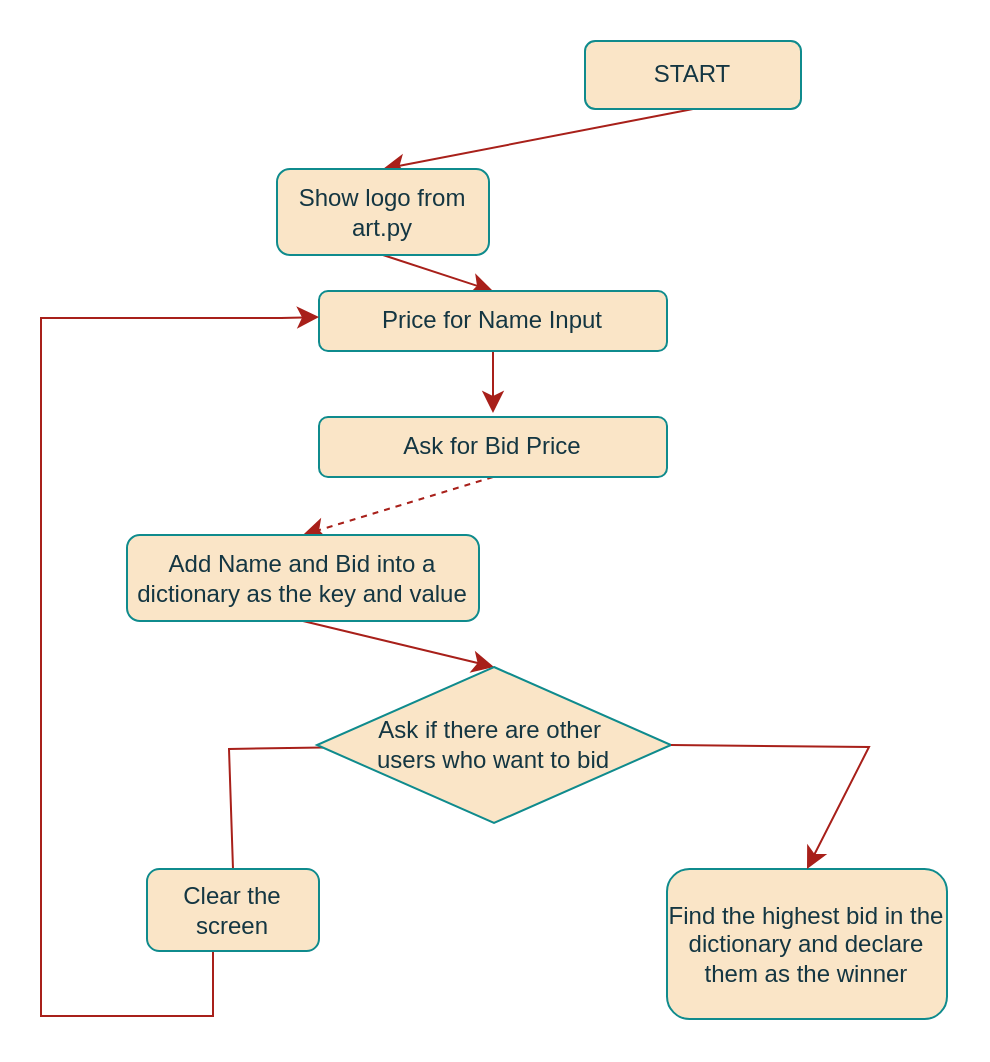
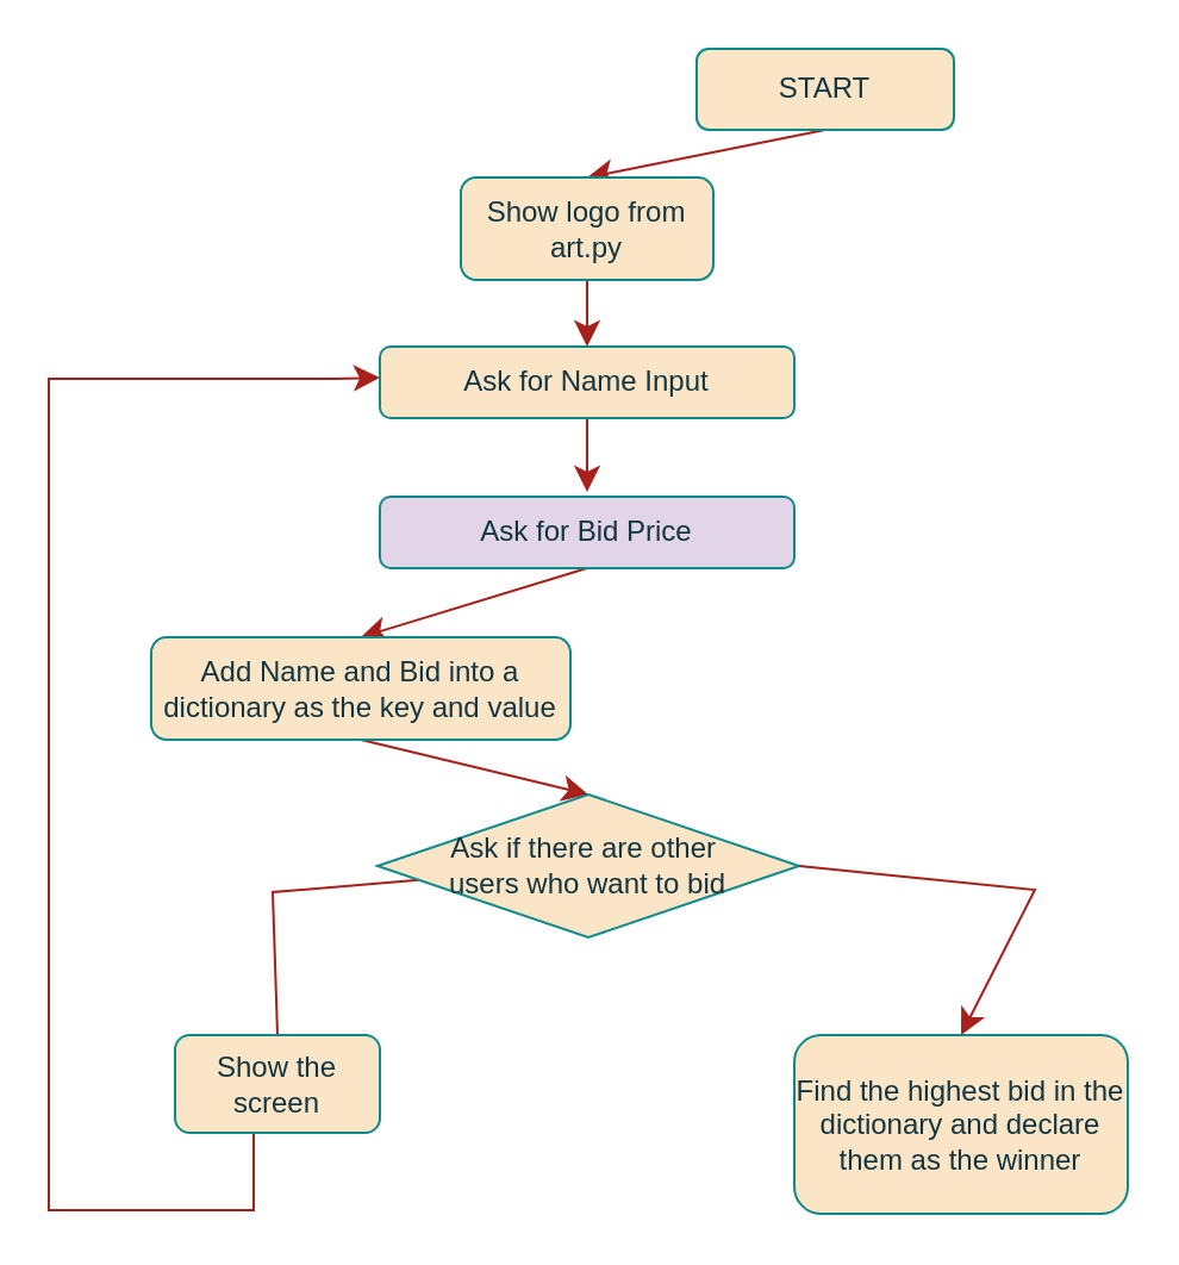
- <mxCell id="6" value="Show logo from art.py" style="rounded=1;whiteSpace=wrap;html=1;labelBackgroundColor=none;fillColor=#FAE5C7;strokeColor=#0F8B8D;fontColor=#143642;" vertex="1" parent="1"><mxGeometry x="138" y="84" width="106" height="43" as="geometry" /></mxCell>
+ <mxCell id="6" value="Show logo from art.py" style="rounded=1;whiteSpace=wrap;html=1;labelBackgroundColor=none;fillColor=#FAE5C7;strokeColor=#0F8B8D;fontColor=#143642;" vertex="1" parent="1"><mxGeometry x="193" y="74" width="106" height="43" as="geometry" /></mxCell>
- <mxCell id="8" value="Price for Name Input" style="rounded=1;whiteSpace=wrap;html=1;labelBackgroundColor=none;fillColor=#FAE5C7;strokeColor=#0F8B8D;fontColor=#143642;" vertex="1" parent="1"><mxGeometry x="159" y="145" width="174" height="30" as="geometry" /></mxCell>
+ <mxCell id="8" value="Ask for Name Input" style="rounded=1;whiteSpace=wrap;html=1;labelBackgroundColor=none;fillColor=#FAE5C7;strokeColor=#0F8B8D;fontColor=#143642;" vertex="1" parent="1"><mxGeometry x="159" y="145" width="174" height="30" as="geometry" /></mxCell>
- <mxCell id="10" value="Ask for Bid Price" style="rounded=1;whiteSpace=wrap;html=1;labelBackgroundColor=none;fillColor=#FAE5C7;strokeColor=#0F8B8D;fontColor=#143642;" vertex="1" parent="1"><mxGeometry x="159" y="208" width="174" height="30" as="geometry" /></mxCell>
+ <mxCell id="10" value="Ask for Bid Price" style="rounded=1;whiteSpace=wrap;html=1;labelBackgroundColor=none;fillColor=#e1d5e7;strokeColor=#0F8B8D;fontColor=#143642;" vertex="1" parent="1"><mxGeometry x="159" y="208" width="174" height="30" as="geometry" /></mxCell>
- <mxCell id="9" style="edgeStyle=none;curved=1;rounded=0;orthogonalLoop=1;jettySize=auto;html=1;exitX=0.5;exitY=1;exitDx=0;exitDy=0;entryX=0.5;entryY=0;entryDx=0;entryDy=0;fontSize=12;startSize=8;endSize=8;labelBackgroundColor=none;strokeColor=#A8201A;fontColor=default;dashed=1;" edge="1" parent="1" source="10" target="12"><mxGeometry relative="1" as="geometry" /></mxCell>
+ <mxCell id="9" style="edgeStyle=none;curved=1;rounded=0;orthogonalLoop=1;jettySize=auto;html=1;exitX=0.5;exitY=1;exitDx=0;exitDy=0;entryX=0.5;entryY=0;entryDx=0;entryDy=0;fontSize=12;startSize=8;endSize=8;labelBackgroundColor=none;strokeColor=#A8201A;fontColor=default;" edge="1" parent="1" source="10" target="12"><mxGeometry relative="1" as="geometry" /></mxCell>
- <mxCell id="14" value="Ask if there are other&amp;nbsp;&lt;div&gt;users who want to bid&lt;/div&gt;" style="rhombus;whiteSpace=wrap;html=1;labelBackgroundColor=none;fillColor=#FAE5C7;strokeColor=#0F8B8D;fontColor=#143642;" vertex="1" parent="1"><mxGeometry x="158" y="333" width="177" height="78" as="geometry" /></mxCell>
+ <mxCell id="14" value="Ask if there are other&amp;nbsp;&lt;div&gt;users who want to bid&lt;/div&gt;" style="rhombus;whiteSpace=wrap;html=1;labelBackgroundColor=none;fillColor=#FAE5C7;strokeColor=#0F8B8D;fontColor=#143642;" vertex="1" parent="1"><mxGeometry x="158" y="333" width="177" height="60" as="geometry" /></mxCell>
- <mxCell id="16" value="Clear the screen" style="rounded=1;whiteSpace=wrap;html=1;labelBackgroundColor=none;fillColor=#FAE5C7;strokeColor=#0F8B8D;fontColor=#143642;" vertex="1" parent="1"><mxGeometry x="73" y="434" width="86" height="41" as="geometry" /></mxCell>
+ <mxCell id="16" value="Show the screen" style="rounded=1;whiteSpace=wrap;html=1;labelBackgroundColor=none;fillColor=#FAE5C7;strokeColor=#0F8B8D;fontColor=#143642;" vertex="1" parent="1"><mxGeometry x="73" y="434" width="86" height="41" as="geometry" /></mxCell>
